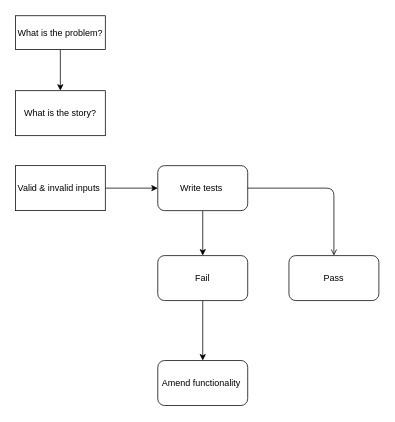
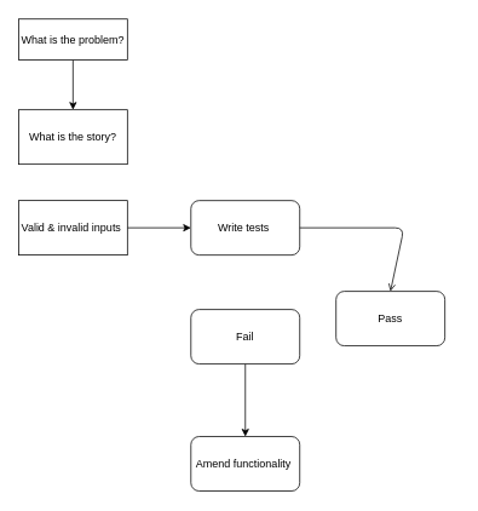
- <mxCell id="5" value="" style="edgeStyle=none;html=1;" edge="1" parent="1" source="6" target="12"><mxGeometry relative="1" as="geometry" /></mxCell>
- <mxCell id="7" value="Pass" style="rounded=1;whiteSpace=wrap;html=1;" vertex="1" parent="1"><mxGeometry x="385" y="340" width="120" height="60" as="geometry" /></mxCell>
+ <mxCell id="7" value="Pass" style="rounded=1;whiteSpace=wrap;html=1;" vertex="1" parent="1"><mxGeometry x="370" y="320" width="120" height="60" as="geometry" /></mxCell>
